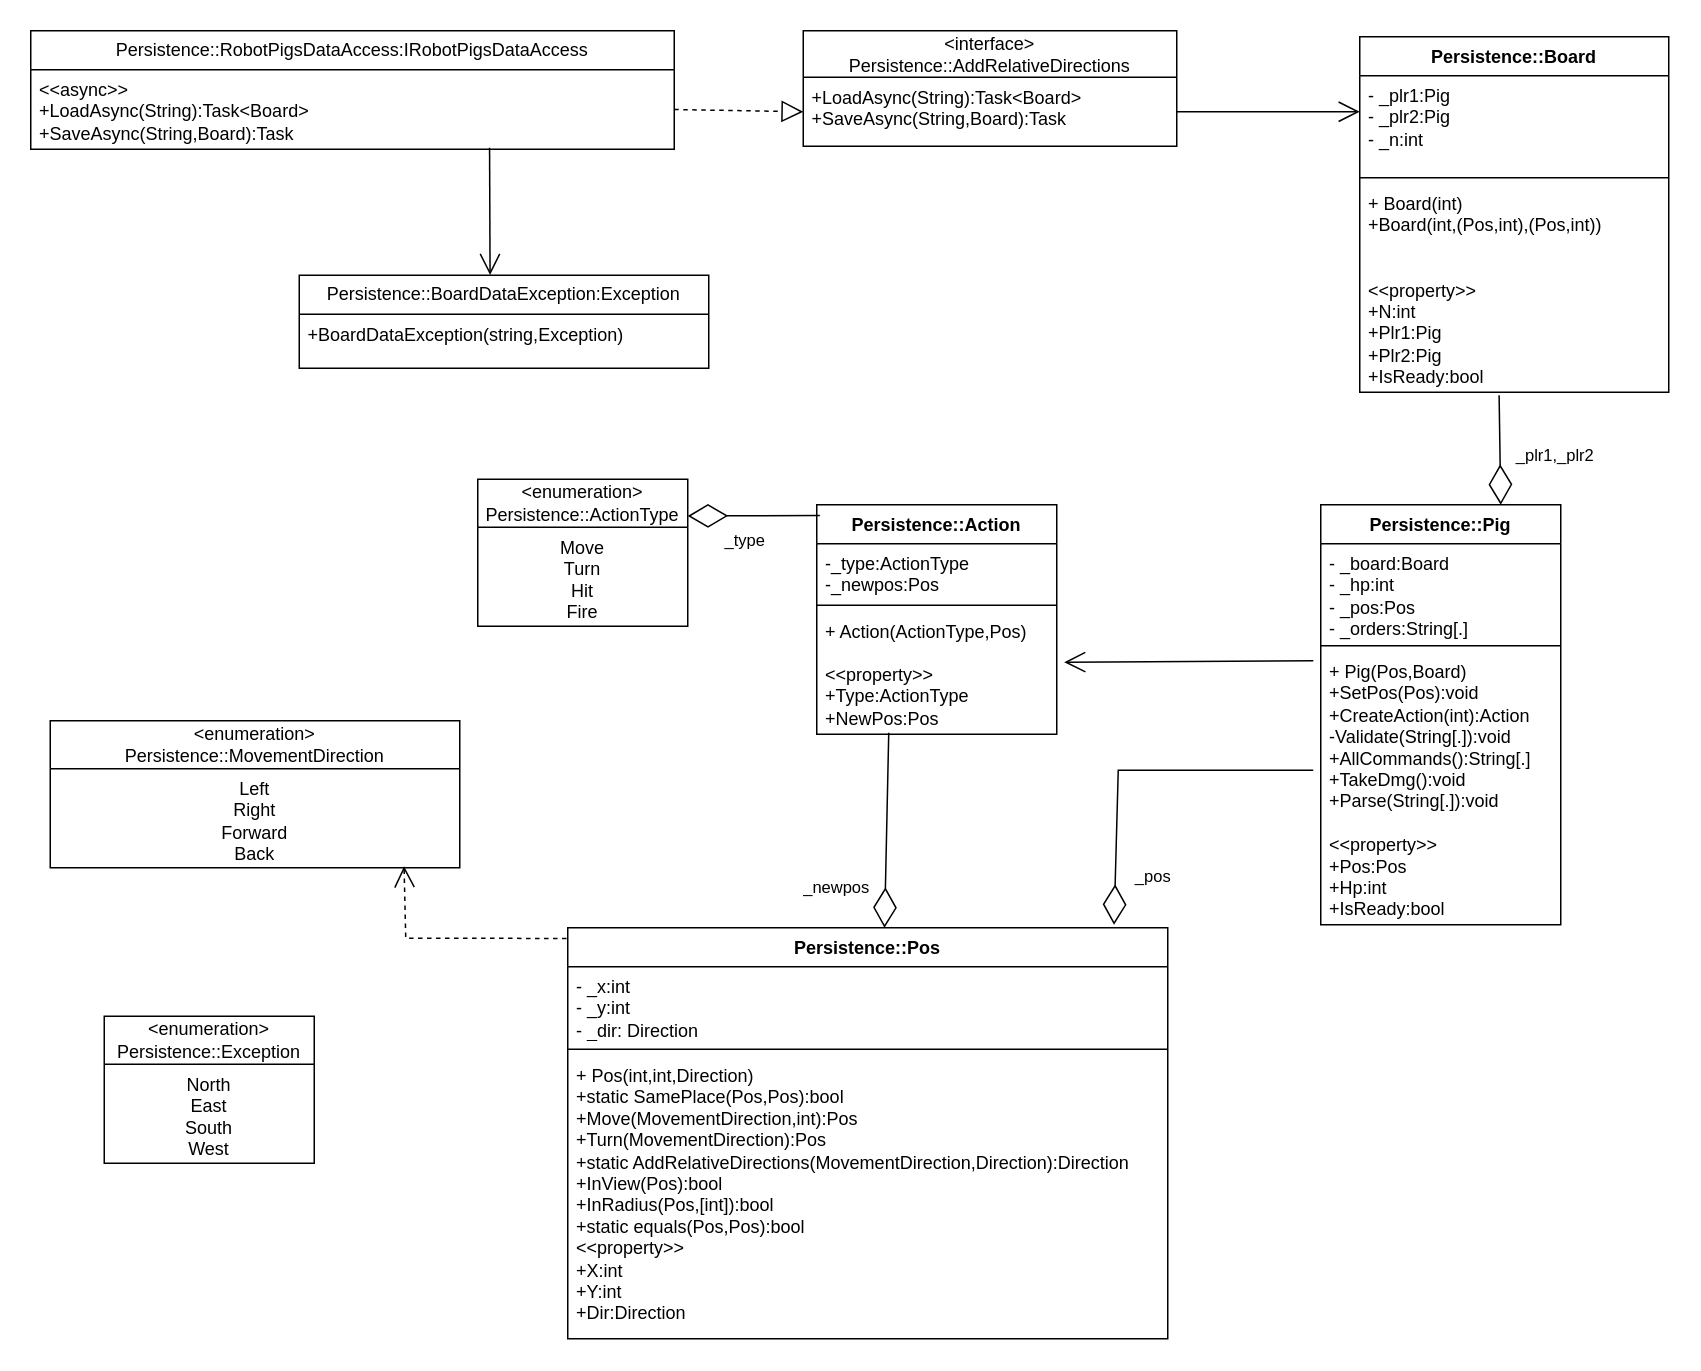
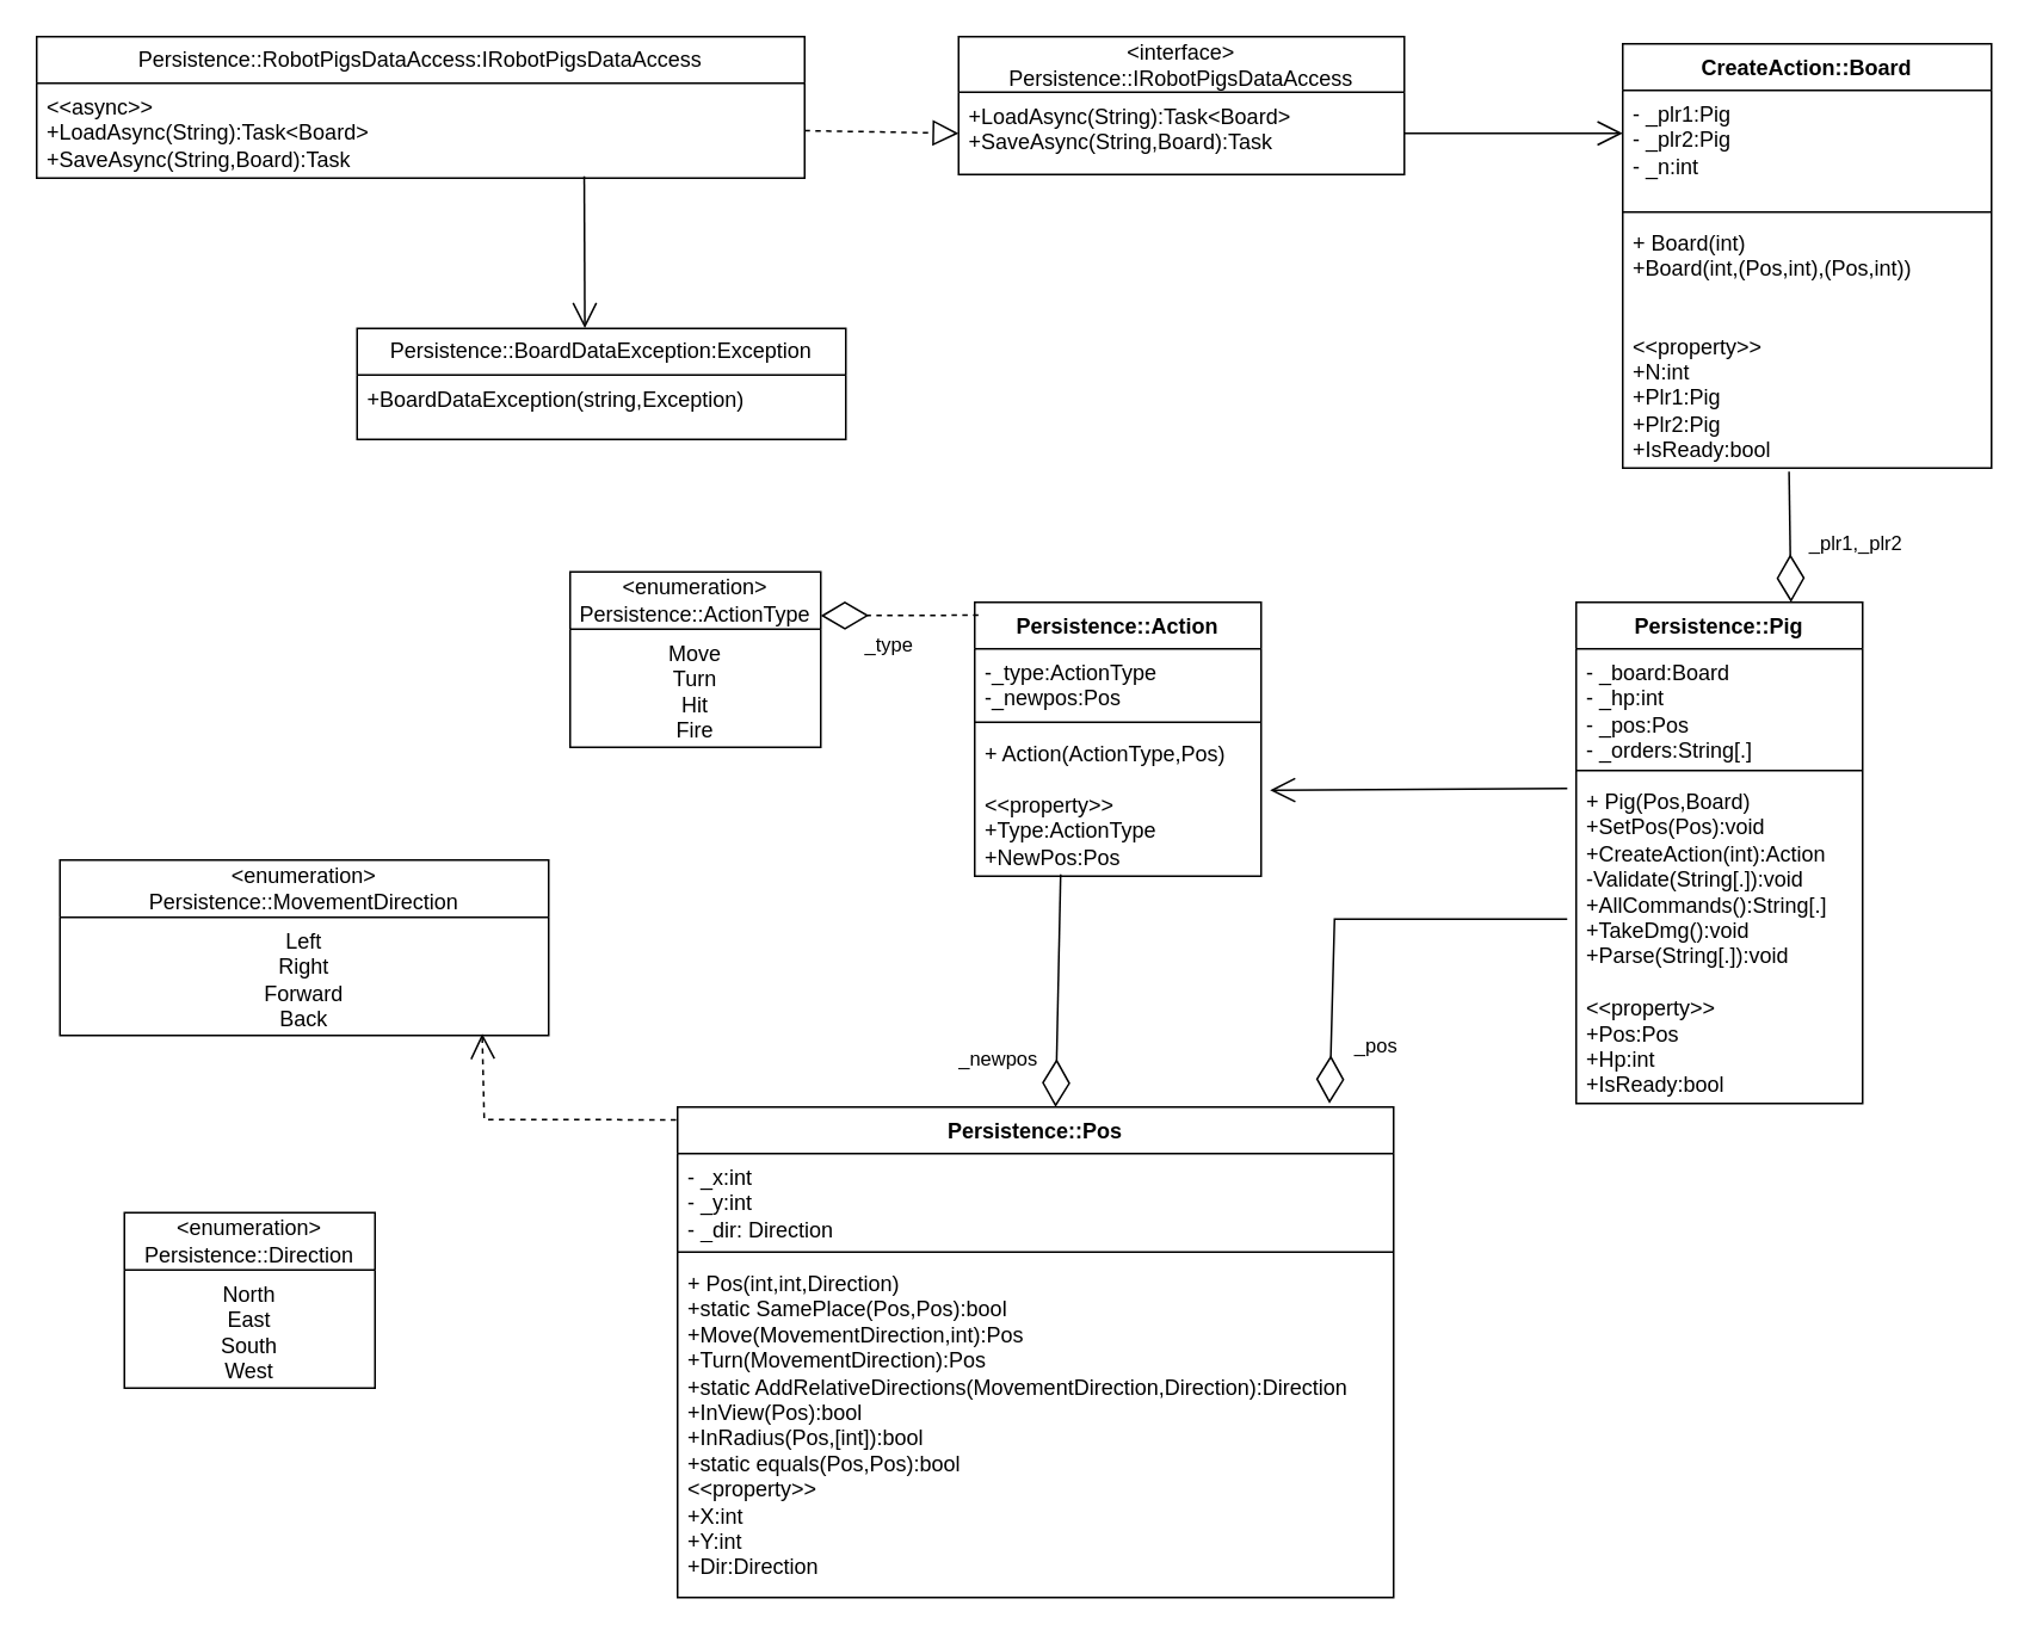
- <mxCell id="26" value="&lt;div&gt;&amp;lt;interface&amp;gt;&lt;/div&gt;&lt;div&gt;Persistence::AddRelativeDirections&lt;/div&gt;" style="swimlane;fontStyle=0;childLayout=stackLayout;horizontal=1;startSize=31;fillColor=none;horizontalStack=0;resizeParent=1;resizeParentMax=0;resizeLast=0;collapsible=1;marginBottom=0;whiteSpace=wrap;html=1;" parent="1" vertex="1"><mxGeometry x="535" y="20" width="249" height="77" as="geometry" /></mxCell>
+ <mxCell id="26" value="&lt;div&gt;&amp;lt;interface&amp;gt;&lt;/div&gt;&lt;div&gt;Persistence::IRobotPigsDataAccess&lt;/div&gt;" style="swimlane;fontStyle=0;childLayout=stackLayout;horizontal=1;startSize=31;fillColor=none;horizontalStack=0;resizeParent=1;resizeParentMax=0;resizeLast=0;collapsible=1;marginBottom=0;whiteSpace=wrap;html=1;" parent="1" vertex="1"><mxGeometry x="535" y="20" width="249" height="77" as="geometry" /></mxCell>
- <mxCell id="31" value="Persistence::Board" style="swimlane;fontStyle=1;align=center;verticalAlign=top;childLayout=stackLayout;horizontal=1;startSize=26;horizontalStack=0;resizeParent=1;resizeParentMax=0;resizeLast=0;collapsible=1;marginBottom=0;whiteSpace=wrap;html=1;" parent="1" vertex="1"><mxGeometry x="906" y="24" width="206" height="237" as="geometry" /></mxCell>
+ <mxCell id="31" value="CreateAction::Board" style="swimlane;fontStyle=1;align=center;verticalAlign=top;childLayout=stackLayout;horizontal=1;startSize=26;horizontalStack=0;resizeParent=1;resizeParentMax=0;resizeLast=0;collapsible=1;marginBottom=0;whiteSpace=wrap;html=1;" parent="1" vertex="1"><mxGeometry x="906" y="24" width="206" height="237" as="geometry" /></mxCell>
- <mxCell id="39" value="" style="endArrow=diamondThin;endFill=0;endSize=24;html=1;rounded=0;exitX=0.013;exitY=0.047;exitDx=0;exitDy=0;exitPerimeter=0;entryX=1;entryY=0.25;entryDx=0;entryDy=0;" parent="1" source="6" target="10" edge="1"><mxGeometry width="160" relative="1" as="geometry"><mxPoint x="579.8" y="264" as="sourcePoint" /><mxPoint x="447" y="367.01" as="targetPoint" /><Array as="points" /></mxGeometry></mxCell>
+ <mxCell id="39" value="" style="endArrow=diamondThin;endFill=0;endSize=24;html=1;rounded=0;exitX=0.013;exitY=0.047;exitDx=0;exitDy=0;exitPerimeter=0;entryX=1;entryY=0.25;entryDx=0;entryDy=0;dashed=1;" parent="1" source="6" target="10" edge="1"><mxGeometry width="160" relative="1" as="geometry"><mxPoint x="579.8" y="264" as="sourcePoint" /><mxPoint x="447" y="367.01" as="targetPoint" /><Array as="points" /></mxGeometry></mxCell>
- <mxCell id="19" value="&lt;div&gt;&amp;lt;enumeration&amp;gt;&lt;/div&gt;&lt;div&gt;Persistence::Exception&lt;br&gt;&lt;/div&gt;" style="swimlane;fontStyle=0;childLayout=stackLayout;horizontal=1;startSize=32;fillColor=none;horizontalStack=0;resizeParent=1;resizeParentMax=0;resizeLast=0;collapsible=1;marginBottom=0;whiteSpace=wrap;html=1;" parent="1" vertex="1"><mxGeometry x="69" y="677" width="140" height="98" as="geometry"><mxRectangle x="766" y="827" width="119" height="41" as="alternateBounds" /></mxGeometry></mxCell>
+ <mxCell id="19" value="&lt;div&gt;&amp;lt;enumeration&amp;gt;&lt;/div&gt;&lt;div&gt;Persistence::Direction&lt;br&gt;&lt;/div&gt;" style="swimlane;fontStyle=0;childLayout=stackLayout;horizontal=1;startSize=32;fillColor=none;horizontalStack=0;resizeParent=1;resizeParentMax=0;resizeLast=0;collapsible=1;marginBottom=0;whiteSpace=wrap;html=1;" parent="1" vertex="1"><mxGeometry x="69" y="677" width="140" height="98" as="geometry"><mxRectangle x="766" y="827" width="119" height="41" as="alternateBounds" /></mxGeometry></mxCell>
